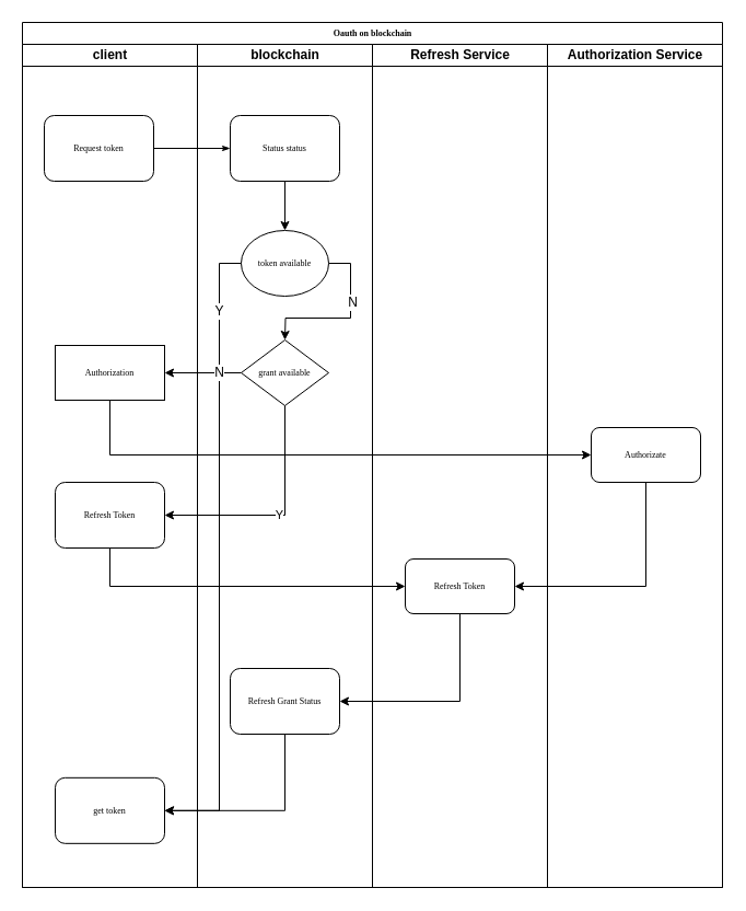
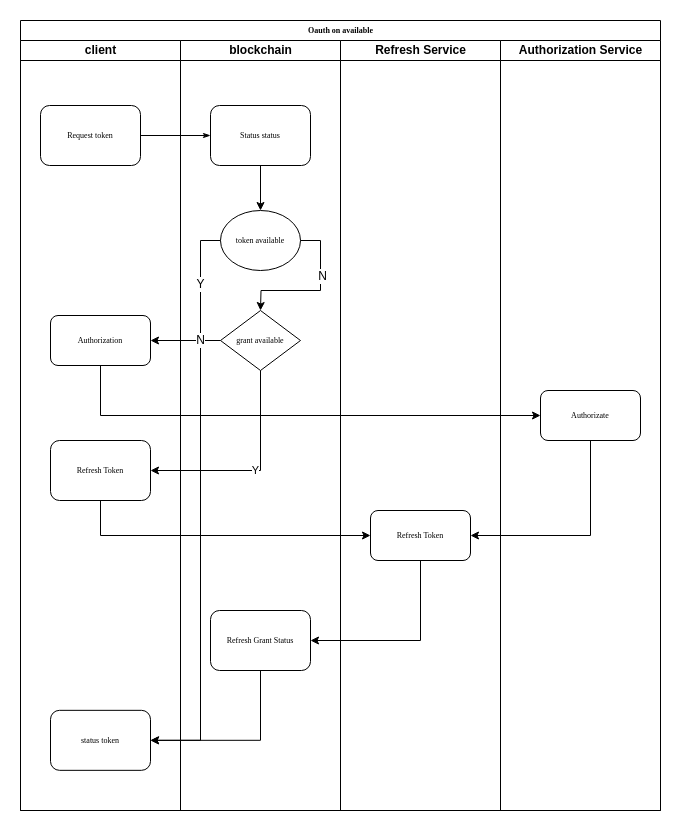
- <mxCell id="2" value="Oauth on blockchain" style="swimlane;html=1;childLayout=stackLayout;startSize=20;rounded=0;shadow=0;labelBackgroundColor=none;strokeColor=#000000;strokeWidth=1;fillColor=#ffffff;fontFamily=Verdana;fontSize=8;fontColor=#000000;align=center;" parent="1" vertex="1"><mxGeometry x="20" y="20" width="640" height="790" as="geometry" /></mxCell>
+ <mxCell id="2" value="Oauth on available" style="swimlane;html=1;childLayout=stackLayout;startSize=20;rounded=0;shadow=0;labelBackgroundColor=none;strokeColor=#000000;strokeWidth=1;fillColor=#ffffff;fontFamily=Verdana;fontSize=8;fontColor=#000000;align=center;" parent="1" vertex="1"><mxGeometry x="20" y="20" width="640" height="790" as="geometry" /></mxCell>
- <mxCell id="8" value="Authorization" style="whiteSpace=wrap;html=1;shadow=0;labelBackgroundColor=none;strokeColor=#000000;strokeWidth=1;fillColor=#ffffff;fontFamily=Verdana;fontSize=8;fontColor=#000000;align=center;rounded=0;" vertex="1" parent="4"><mxGeometry x="30" y="275" width="100" height="50" as="geometry" /></mxCell>
+ <mxCell id="8" value="Authorization" style="rounded=1;whiteSpace=wrap;html=1;shadow=0;labelBackgroundColor=none;strokeColor=#000000;strokeWidth=1;fillColor=#ffffff;fontFamily=Verdana;fontSize=8;fontColor=#000000;align=center;" vertex="1" parent="4"><mxGeometry x="30" y="275" width="100" height="50" as="geometry" /></mxCell>
- <mxCell id="6" value="get token" style="rounded=1;whiteSpace=wrap;html=1;shadow=0;labelBackgroundColor=none;strokeColor=#000000;strokeWidth=1;fillColor=#ffffff;fontFamily=Verdana;fontSize=8;fontColor=#000000;align=center;" parent="4" vertex="1"><mxGeometry x="30" y="669.833" width="100" height="60" as="geometry" /></mxCell>
+ <mxCell id="6" value="status token" style="rounded=1;whiteSpace=wrap;html=1;shadow=0;labelBackgroundColor=none;strokeColor=#000000;strokeWidth=1;fillColor=#ffffff;fontFamily=Verdana;fontSize=8;fontColor=#000000;align=center;" parent="4" vertex="1"><mxGeometry x="30" y="669.833" width="100" height="60" as="geometry" /></mxCell>
